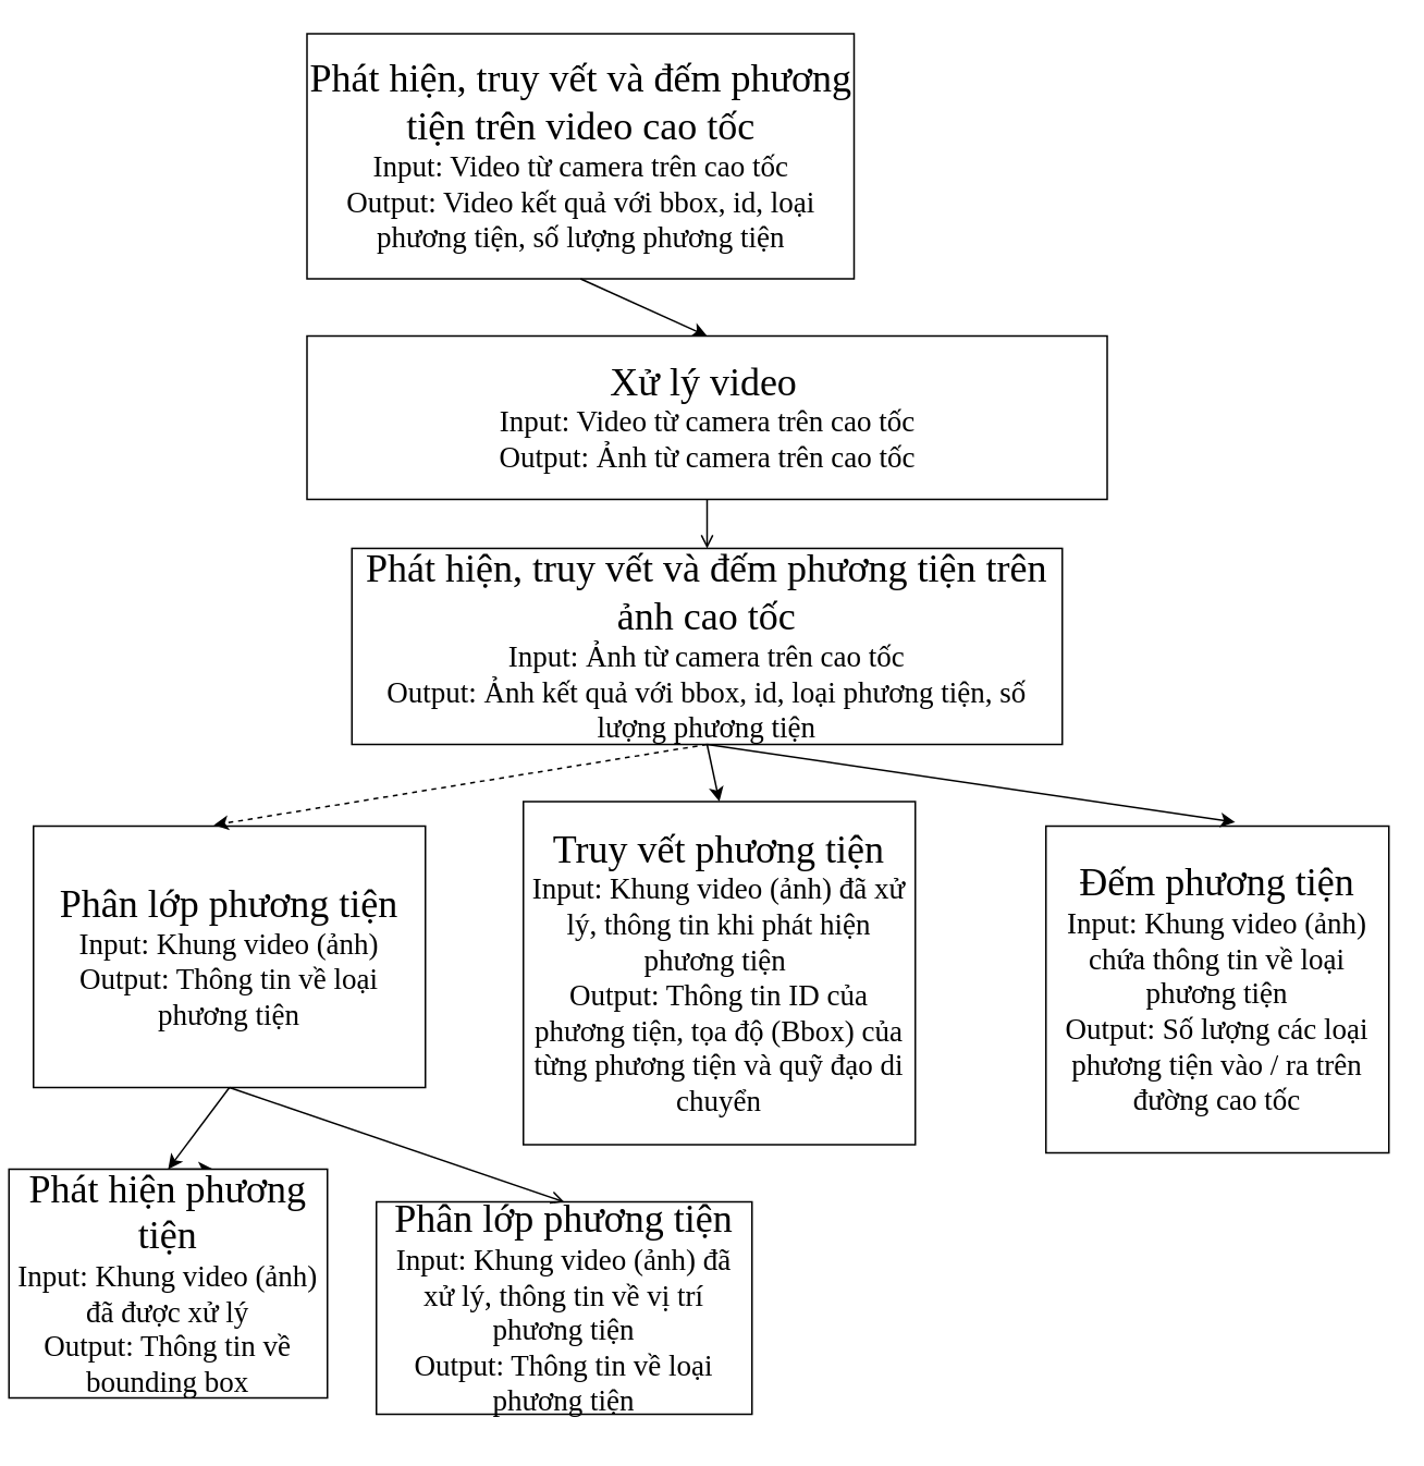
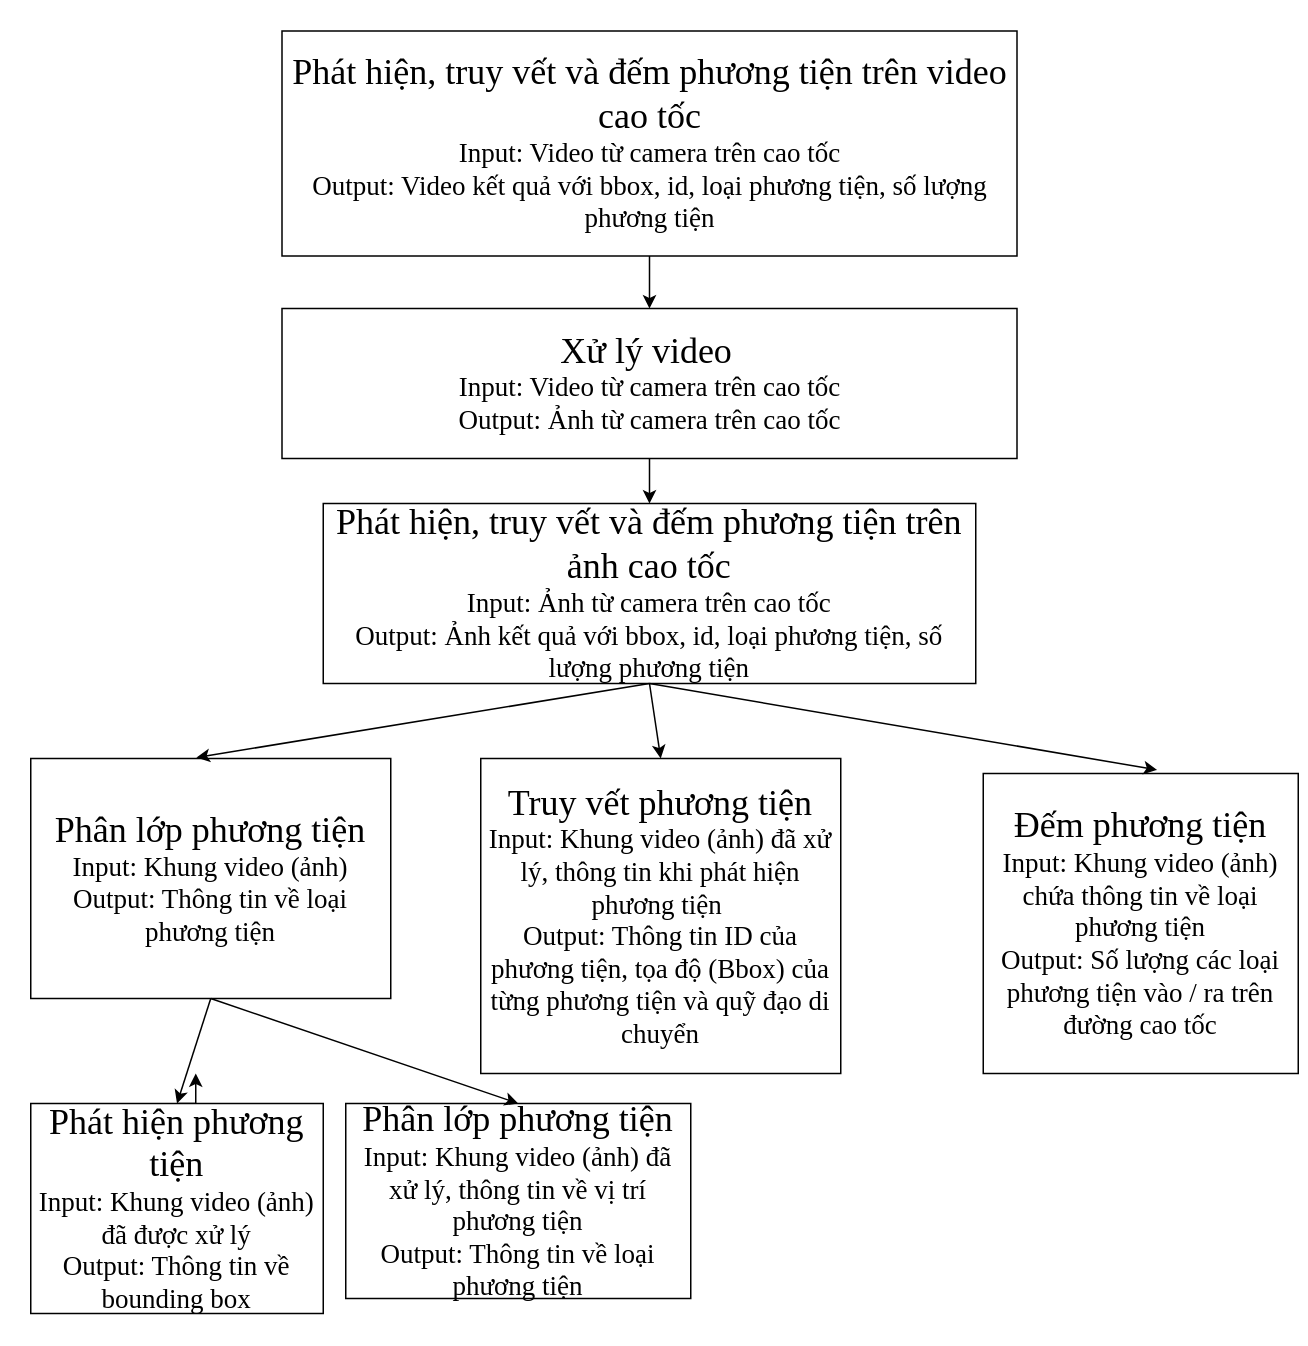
- <mxCell id="14" value="&lt;font style=&quot;&quot; face=&quot;Times New Roman&quot;&gt;&lt;font style=&quot;font-size: 24px;&quot;&gt;Phát hiện, truy vết và đếm phương tiện trên video cao tốc&lt;/font&gt;&lt;br&gt;&lt;span style=&quot;font-size: 18px;&quot;&gt;Input: Video từ camera trên cao tốc&lt;/span&gt;&lt;br&gt;&lt;span style=&quot;font-size: 18px;&quot;&gt;Output: Video kết quả với bbox, id, loại phương tiện, số lượng phương tiện&lt;/span&gt;&lt;/font&gt;" style="rounded=0;whiteSpace=wrap;html=1;" vertex="1" parent="1"><mxGeometry x="187.5" y="20" width="335" height="150" as="geometry" /></mxCell>
+ <mxCell id="14" value="&lt;font style=&quot;&quot; face=&quot;Times New Roman&quot;&gt;&lt;font style=&quot;font-size: 24px;&quot;&gt;Phát hiện, truy vết và đếm phương tiện trên video cao tốc&lt;/font&gt;&lt;br&gt;&lt;span style=&quot;font-size: 18px;&quot;&gt;Input: Video từ camera trên cao tốc&lt;/span&gt;&lt;br&gt;&lt;span style=&quot;font-size: 18px;&quot;&gt;Output: Video kết quả với bbox, id, loại phương tiện, số lượng phương tiện&lt;/span&gt;&lt;/font&gt;" style="rounded=0;whiteSpace=wrap;html=1;" vertex="1" parent="1"><mxGeometry x="187.5" y="20" width="490" height="150" as="geometry" /></mxCell>
- <mxCell id="17" value="" style="endArrow=open;html=1;rounded=0;exitX=0.5;exitY=1;exitDx=0;exitDy=0;entryX=0.5;entryY=0;entryDx=0;entryDy=0;" edge="1" parent="1" source="15" target="2"><mxGeometry width="50" height="50" relative="1" as="geometry"><mxPoint x="290" y="425" as="sourcePoint" /><mxPoint x="340" y="375" as="targetPoint" /></mxGeometry></mxCell>
+ <mxCell id="17" value="" style="endArrow=classic;html=1;rounded=0;exitX=0.5;exitY=1;exitDx=0;exitDy=0;entryX=0.5;entryY=0;entryDx=0;entryDy=0;" edge="1" parent="1" source="15" target="2"><mxGeometry width="50" height="50" relative="1" as="geometry"><mxPoint x="290" y="425" as="sourcePoint" /><mxPoint x="340" y="375" as="targetPoint" /></mxGeometry></mxCell>
- <mxCell id="7" value="" style="endArrow=classic;html=1;rounded=0;exitX=0.5;exitY=1;exitDx=0;exitDy=0;entryX=0.46;entryY=-0.004;entryDx=0;entryDy=0;entryPerimeter=0;dashed=1;" parent="1" source="2" target="4" edge="1"><mxGeometry width="50" height="50" relative="1" as="geometry"><mxPoint x="210" y="845" as="sourcePoint" /><mxPoint x="70" y="845" as="targetPoint" /><Array as="points" /></mxGeometry></mxCell>
+ <mxCell id="7" value="" style="endArrow=classic;html=1;rounded=0;exitX=0.5;exitY=1;exitDx=0;exitDy=0;entryX=0.46;entryY=-0.004;entryDx=0;entryDy=0;entryPerimeter=0;" parent="1" source="2" target="4" edge="1"><mxGeometry width="50" height="50" relative="1" as="geometry"><mxPoint x="210" y="845" as="sourcePoint" /><mxPoint x="70" y="845" as="targetPoint" /><Array as="points" /></mxGeometry></mxCell>
- <mxCell id="3" value="&lt;span style=&quot;background-color: initial;&quot;&gt;&lt;font style=&quot;&quot; face=&quot;Times New Roman&quot;&gt;&lt;font style=&quot;font-size: 24px;&quot;&gt;Truy vết phương tiện&lt;/font&gt;&lt;br&gt;&lt;span style=&quot;font-size: 18px;&quot;&gt;Input: Khung video (ảnh) đã xử lý, thông tin khi phát hiện phương tiện&amp;nbsp;&lt;/span&gt;&lt;br&gt;&lt;span style=&quot;font-size: 18px;&quot;&gt;Output: Thông tin ID của phương tiện, tọa độ (Bbox) của từng phương tiện và quỹ đạo di chuyển&lt;/span&gt;&lt;/font&gt;&lt;/span&gt;" style="rounded=0;whiteSpace=wrap;html=1;" parent="1" vertex="1"><mxGeometry x="320" y="490" width="240" height="210" as="geometry" /></mxCell>
+ <mxCell id="3" value="&lt;span style=&quot;background-color: initial;&quot;&gt;&lt;font style=&quot;&quot; face=&quot;Times New Roman&quot;&gt;&lt;font style=&quot;font-size: 24px;&quot;&gt;Truy vết phương tiện&lt;/font&gt;&lt;br&gt;&lt;span style=&quot;font-size: 18px;&quot;&gt;Input: Khung video (ảnh) đã xử lý, thông tin khi phát hiện phương tiện&amp;nbsp;&lt;/span&gt;&lt;br&gt;&lt;span style=&quot;font-size: 18px;&quot;&gt;Output: Thông tin ID của phương tiện, tọa độ (Bbox) của từng phương tiện và quỹ đạo di chuyển&lt;/span&gt;&lt;/font&gt;&lt;/span&gt;" style="rounded=0;whiteSpace=wrap;html=1;" parent="1" vertex="1"><mxGeometry x="320" y="505" width="240" height="210" as="geometry" /></mxCell>
- <mxCell id="5" value="&lt;font face=&quot;Times New Roman&quot;&gt;&lt;font style=&quot;font-size: 24px;&quot;&gt;Đếm phương tiện&lt;/font&gt;&lt;br&gt;&lt;span style=&quot;font-size: 18px;&quot;&gt;Input: Khung video (ảnh) chứa thông tin về loại phương tiện&lt;/span&gt;&lt;br&gt;&lt;span style=&quot;font-size: 18px;&quot;&gt;Output: Số lượng các loại phương tiện vào / ra trên đường cao tốc&lt;/span&gt;&lt;/font&gt;" style="rounded=0;whiteSpace=wrap;html=1;" parent="1" vertex="1"><mxGeometry x="640" y="505" width="210" height="200" as="geometry" /></mxCell>
+ <mxCell id="5" value="&lt;font face=&quot;Times New Roman&quot;&gt;&lt;font style=&quot;font-size: 24px;&quot;&gt;Đếm phương tiện&lt;/font&gt;&lt;br&gt;&lt;span style=&quot;font-size: 18px;&quot;&gt;Input: Khung video (ảnh) chứa thông tin về loại phương tiện&lt;/span&gt;&lt;br&gt;&lt;span style=&quot;font-size: 18px;&quot;&gt;Output: Số lượng các loại phương tiện vào / ra trên đường cao tốc&lt;/span&gt;&lt;/font&gt;" style="rounded=0;whiteSpace=wrap;html=1;" parent="1" vertex="1"><mxGeometry x="655" y="515" width="210" height="200" as="geometry" /></mxCell>
- <mxCell id="13" value="" style="endArrow=open;html=1;rounded=0;exitX=0.5;exitY=1;exitDx=0;exitDy=0;entryX=0.5;entryY=0;entryDx=0;entryDy=0;" parent="1" source="4" target="11" edge="1"><mxGeometry width="50" height="50" relative="1" as="geometry"><mxPoint x="-200" y="1105" as="sourcePoint" /><mxPoint x="-150" y="1055" as="targetPoint" /></mxGeometry></mxCell>
+ <mxCell id="13" value="" style="endArrow=classic;html=1;rounded=0;exitX=0.5;exitY=1;exitDx=0;exitDy=0;entryX=0.5;entryY=0;entryDx=0;entryDy=0;" parent="1" source="4" target="11" edge="1"><mxGeometry width="50" height="50" relative="1" as="geometry"><mxPoint x="-200" y="1105" as="sourcePoint" /><mxPoint x="-150" y="1055" as="targetPoint" /></mxGeometry></mxCell>
- <mxCell id="10" value="&lt;font style=&quot;&quot; face=&quot;Times New Roman&quot;&gt;&lt;font style=&quot;font-size: 24px;&quot;&gt;Phát hiện phương tiện&lt;br&gt;&lt;/font&gt;&lt;span style=&quot;font-size: 18px;&quot;&gt;Input: Khung video (ảnh) đã được xử lý&lt;/span&gt;&lt;br&gt;&lt;span style=&quot;font-size: 18px;&quot;&gt;Output: Thông tin về bounding box&lt;/span&gt;&lt;/font&gt;" style="rounded=0;whiteSpace=wrap;html=1;" parent="1" vertex="1"><mxGeometry x="5" y="715" width="195" height="140" as="geometry" /></mxCell>
+ <mxCell id="10" value="&lt;font style=&quot;&quot; face=&quot;Times New Roman&quot;&gt;&lt;font style=&quot;font-size: 24px;&quot;&gt;Phát hiện phương tiện&lt;br&gt;&lt;/font&gt;&lt;span style=&quot;font-size: 18px;&quot;&gt;Input: Khung video (ảnh) đã được xử lý&lt;/span&gt;&lt;br&gt;&lt;span style=&quot;font-size: 18px;&quot;&gt;Output: Thông tin về bounding box&lt;/span&gt;&lt;/font&gt;" style="rounded=0;whiteSpace=wrap;html=1;" parent="1" vertex="1"><mxGeometry x="20" y="735" width="195" height="140" as="geometry" /></mxCell>
